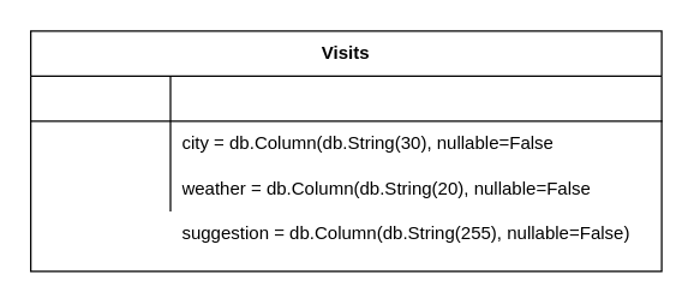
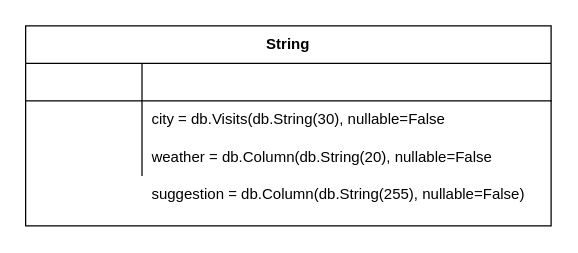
- <mxCell id="2" value="Visits" style="shape=table;html=1;whiteSpace=wrap;startSize=30;container=1;collapsible=0;childLayout=tableLayout;fixedRows=1;rowLines=0;fontStyle=1;align=center;" vertex="1" parent="1"><mxGeometry x="20" y="20" width="420" height="160" as="geometry" /></mxCell>
+ <mxCell id="2" value="String" style="shape=table;html=1;whiteSpace=wrap;startSize=30;container=1;collapsible=0;childLayout=tableLayout;fixedRows=1;rowLines=0;fontStyle=1;align=center;" vertex="1" parent="1"><mxGeometry x="20" y="20" width="420" height="160" as="geometry" /></mxCell>
- <mxCell id="6" value="city = db.Column(db.String(30), nullable=False" style="shape=partialRectangle;html=1;whiteSpace=wrap;connectable=0;fillColor=none;top=0;left=0;bottom=0;right=0;align=left;spacingLeft=6;overflow=hidden;" vertex="1" parent="4"><mxGeometry x="93" width="327" height="30" as="geometry" /></mxCell>
+ <mxCell id="6" value="city = db.Visits(db.String(30), nullable=False" style="shape=partialRectangle;html=1;whiteSpace=wrap;connectable=0;fillColor=none;top=0;left=0;bottom=0;right=0;align=left;spacingLeft=6;overflow=hidden;" vertex="1" parent="4"><mxGeometry x="93" width="327" height="30" as="geometry" /></mxCell>
